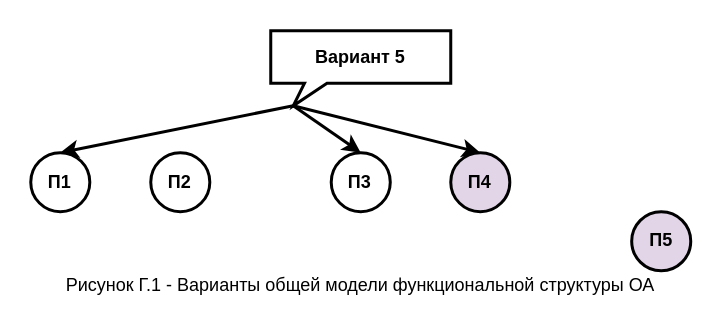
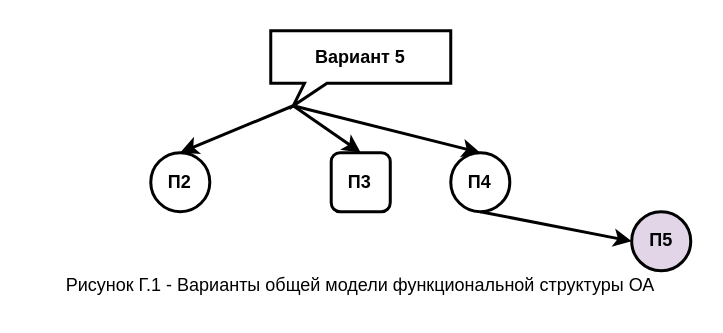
+ <mxCell id="9" style="edgeStyle=none;rounded=0;orthogonalLoop=1;jettySize=auto;html=1;exitX=0;exitY=0;exitDx=15;exitDy=50;exitPerimeter=0;entryX=0.5;entryY=0;entryDx=0;entryDy=0;strokeWidth=2;" edge="1" parent="1" source="12" target="3"><mxGeometry relative="1" as="geometry" /></mxCell>
- <mxCell id="8" style="rounded=0;orthogonalLoop=1;jettySize=auto;html=1;exitX=0;exitY=0;exitDx=15;exitDy=50;exitPerimeter=0;entryX=0.5;entryY=0;entryDx=0;entryDy=0;strokeWidth=2;" edge="1" parent="1" source="12" target="2"><mxGeometry relative="1" as="geometry" /></mxCell>
- <mxCell id="2" value="П1" style="ellipse;whiteSpace=wrap;html=1;aspect=fixed;fontStyle=1;strokeWidth=2;" vertex="1" parent="1"><mxGeometry x="20" y="101.26" width="39.37" height="39.37" as="geometry" /></mxCell>
- <mxCell id="4" value="П3" style="ellipse;whiteSpace=wrap;html=1;aspect=fixed;fontStyle=1;strokeWidth=2;" vertex="1" parent="1"><mxGeometry x="220.31" y="101.26" width="39.37" height="39.37" as="geometry" /></mxCell>
+ <mxCell id="4" value="П3" style="whiteSpace=wrap;html=1;aspect=fixed;fontStyle=1;strokeWidth=2;rounded=1;" vertex="1" parent="1"><mxGeometry x="220.31" y="101.26" width="39.37" height="39.37" as="geometry" /></mxCell>
- <mxCell id="6" value="П4" style="ellipse;whiteSpace=wrap;html=1;aspect=fixed;fontStyle=1;strokeWidth=2;fillColor=#e1d5e7;" vertex="1" parent="1"><mxGeometry x="300" y="101.26" width="39.37" height="39.37" as="geometry" /></mxCell>
+ <mxCell id="6" value="П4" style="ellipse;whiteSpace=wrap;html=1;aspect=fixed;fontStyle=1;strokeWidth=2;" vertex="1" parent="1"><mxGeometry x="300" y="101.26" width="39.37" height="39.37" as="geometry" /></mxCell>
+ <mxCell id="5" style="edgeStyle=none;rounded=0;orthogonalLoop=1;jettySize=auto;html=1;exitX=0.5;exitY=1;exitDx=0;exitDy=0;entryX=0;entryY=0.5;entryDx=0;entryDy=0;strokeWidth=2;" edge="1" parent="1" source="6" target="7"><mxGeometry relative="1" as="geometry" /></mxCell>
